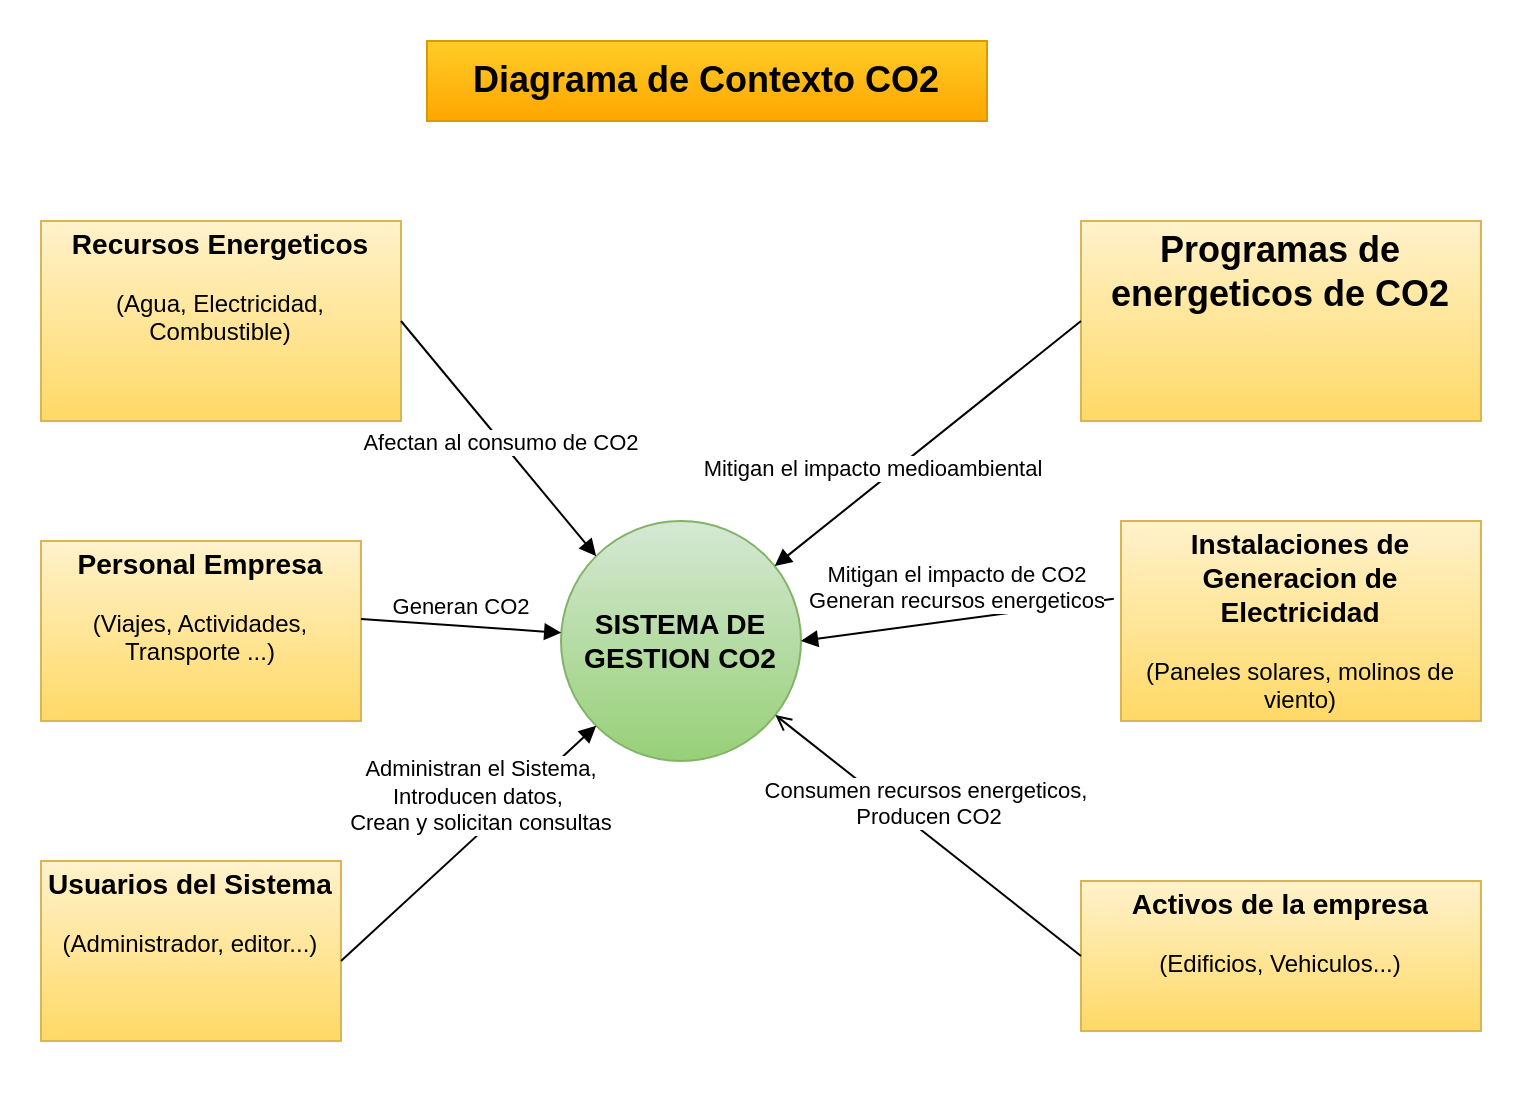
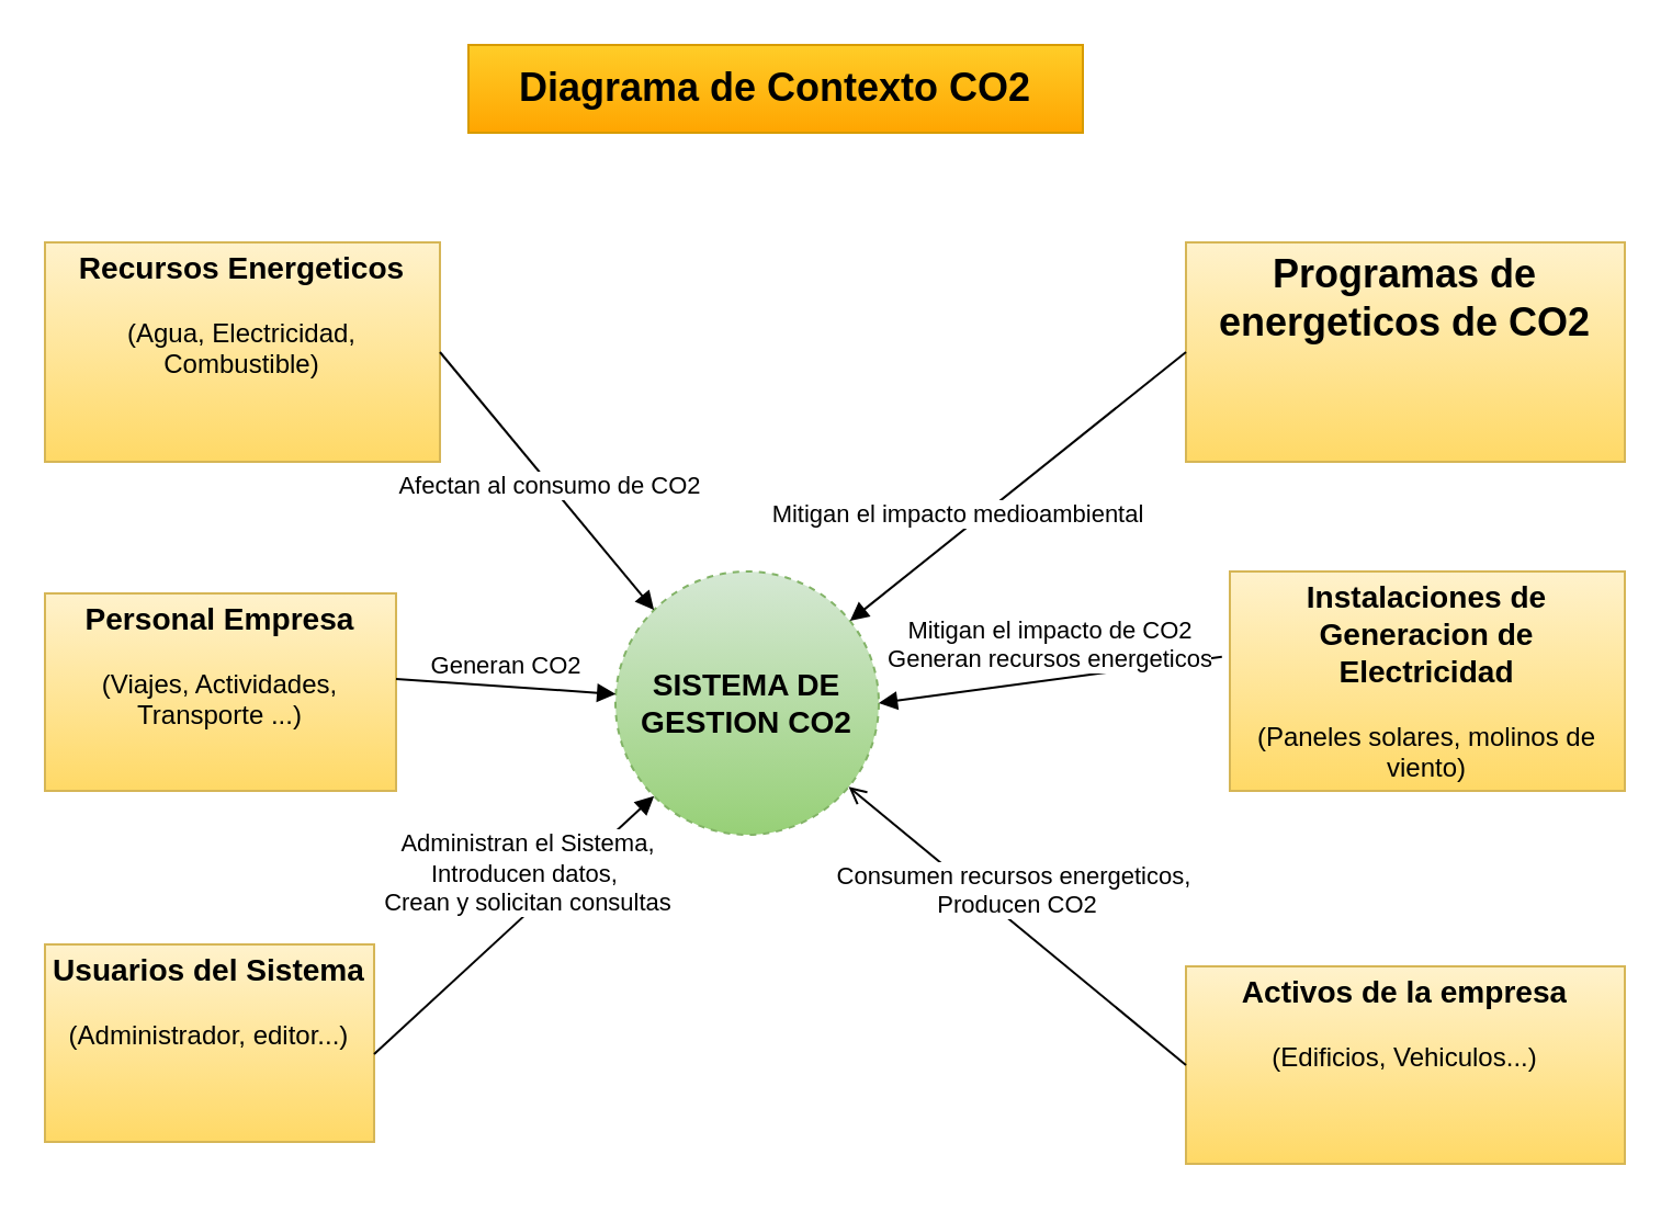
- <mxCell id="2" value="&lt;h3&gt;&lt;b&gt;SISTEMA DE GESTION CO2&lt;/b&gt;&lt;/h3&gt;" style="ellipse;whiteSpace=wrap;html=1;aspect=fixed;fillColor=#d5e8d4;strokeColor=#82b366;gradientColor=#97d077;" vertex="1" parent="1"><mxGeometry x="280" y="260" width="120" height="120" as="geometry" /></mxCell>
+ <mxCell id="2" value="&lt;h3&gt;&lt;b&gt;SISTEMA DE GESTION CO2&lt;/b&gt;&lt;/h3&gt;" style="ellipse;whiteSpace=wrap;html=1;aspect=fixed;fillColor=#d5e8d4;strokeColor=#82b366;gradientColor=#97d077;dashed=1;" vertex="1" parent="1"><mxGeometry x="280" y="260" width="120" height="120" as="geometry" /></mxCell>
- <mxCell id="7" value="&lt;h3&gt;Activos de la empresa&lt;/h3&gt;&lt;div&gt;(Edificios, Vehiculos...)&lt;/div&gt;" style="text;html=1;strokeColor=#d6b656;fillColor=#fff2cc;spacing=5;spacingTop=-20;whiteSpace=wrap;overflow=hidden;rounded=0;align=center;gradientColor=#ffd966;" vertex="1" parent="1"><mxGeometry x="540" y="440" width="200" height="75" as="geometry" /></mxCell>
+ <mxCell id="7" value="&lt;h3&gt;Activos de la empresa&lt;/h3&gt;&lt;div&gt;(Edificios, Vehiculos...)&lt;/div&gt;" style="text;html=1;strokeColor=#d6b656;fillColor=#fff2cc;spacing=5;spacingTop=-20;whiteSpace=wrap;overflow=hidden;rounded=0;align=center;gradientColor=#ffd966;" vertex="1" parent="1"><mxGeometry x="540" y="440" width="200" height="90" as="geometry" /></mxCell>
